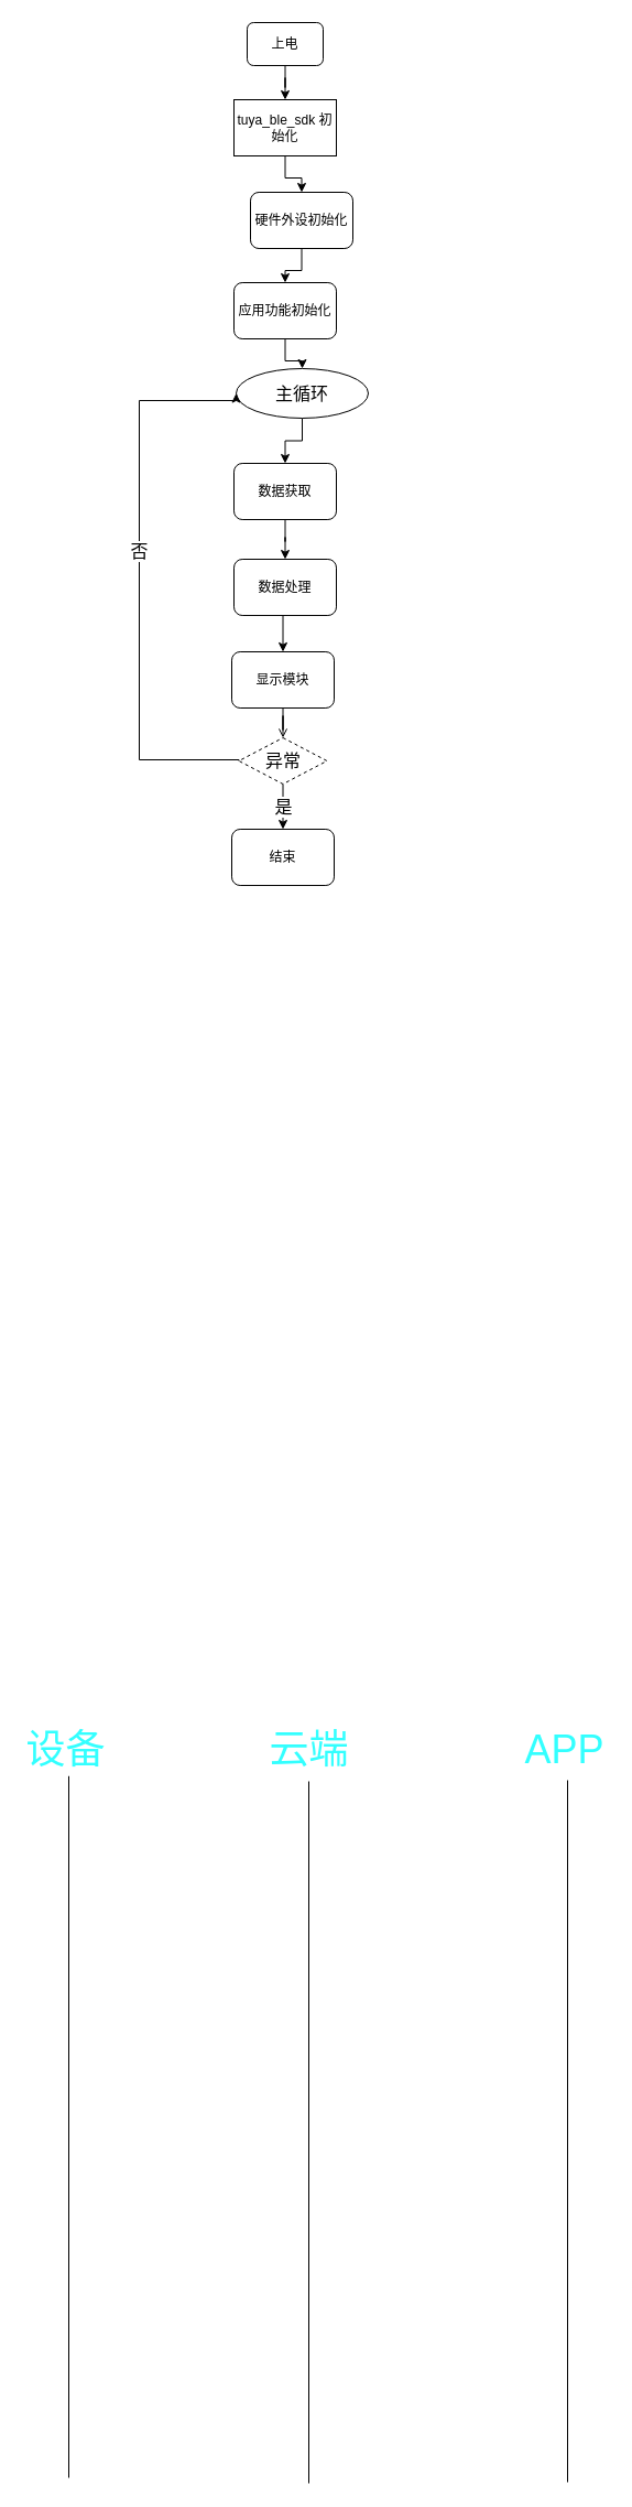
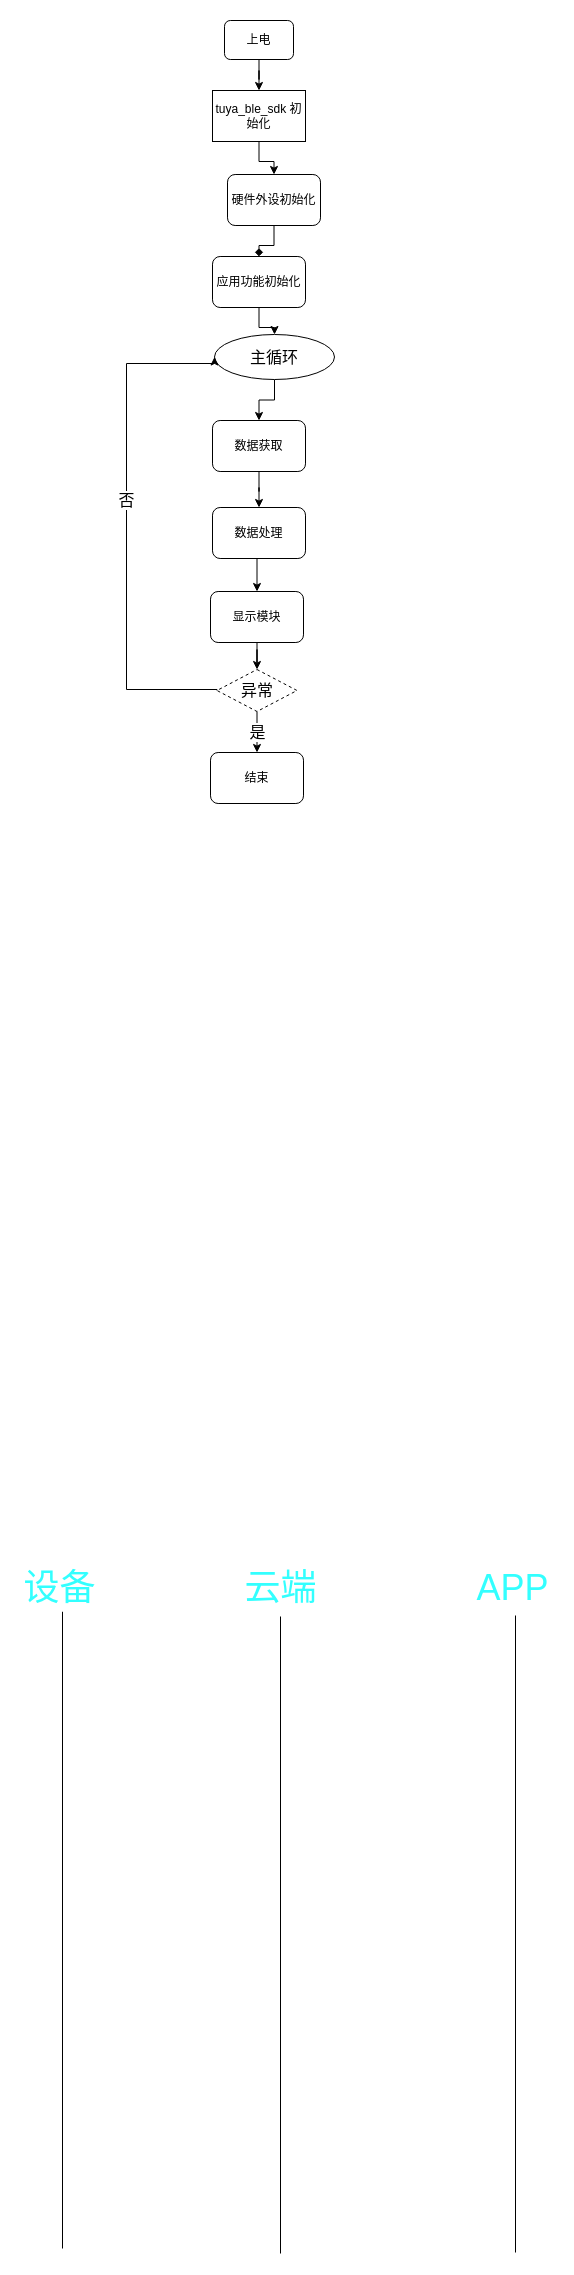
- <mxCell id="6" value="" style="edgeStyle=orthogonalEdgeStyle;rounded=0;orthogonalLoop=1;jettySize=auto;html=1;fontSize=36;fontColor=#33FFFF;" edge="1" parent="1" source="7" target="15"><mxGeometry relative="1" as="geometry" /></mxCell>
+ <mxCell id="6" value="" style="edgeStyle=orthogonalEdgeStyle;rounded=0;orthogonalLoop=1;jettySize=auto;html=1;fontSize=36;fontColor=#33FFFF;endArrow=diamond;" edge="1" parent="1" source="7" target="15"><mxGeometry relative="1" as="geometry" /></mxCell>
- <mxCell id="22" value="" style="edgeStyle=orthogonalEdgeStyle;rounded=0;orthogonalLoop=1;jettySize=auto;html=1;fontSize=16;fontColor=#000000;endArrow=open;" edge="1" parent="1" source="23" target="27"><mxGeometry relative="1" as="geometry" /></mxCell>
+ <mxCell id="22" value="" style="edgeStyle=orthogonalEdgeStyle;rounded=0;orthogonalLoop=1;jettySize=auto;html=1;fontSize=16;fontColor=#000000;" edge="1" parent="1" source="23" target="27"><mxGeometry relative="1" as="geometry" /></mxCell>
